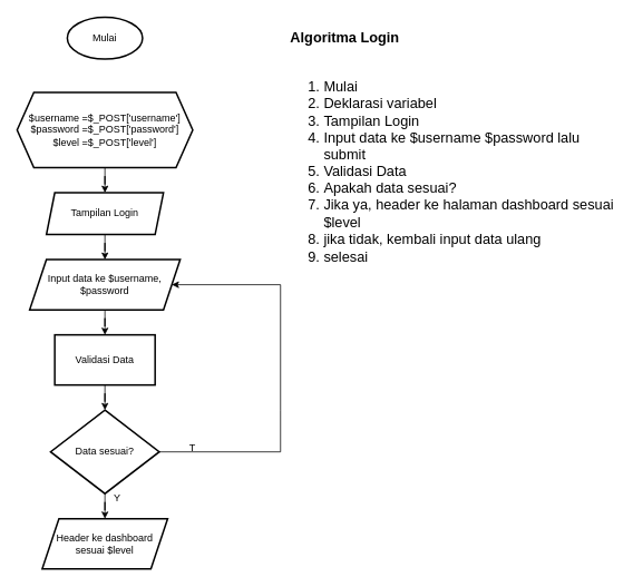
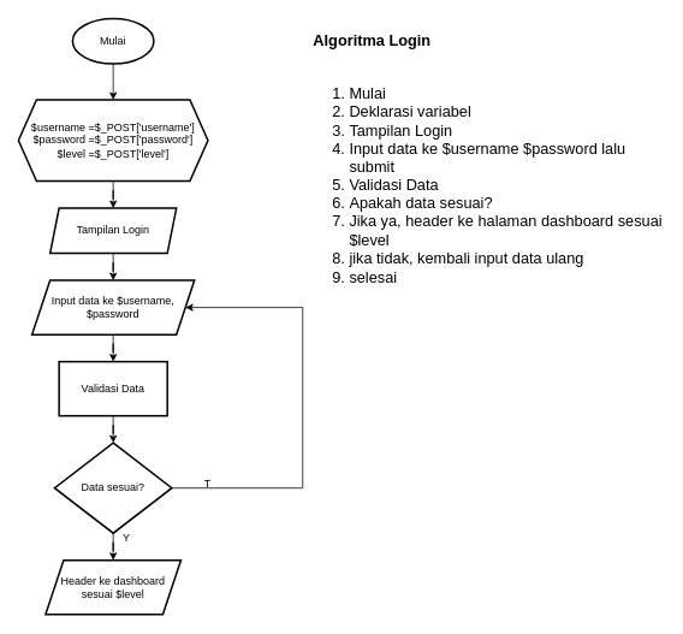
+ <mxCell id="3" value="" style="edgeStyle=orthogonalEdgeStyle;rounded=0;orthogonalLoop=1;jettySize=auto;html=1;" parent="1" source="4" target="6" edge="1"><mxGeometry relative="1" as="geometry" /></mxCell>
